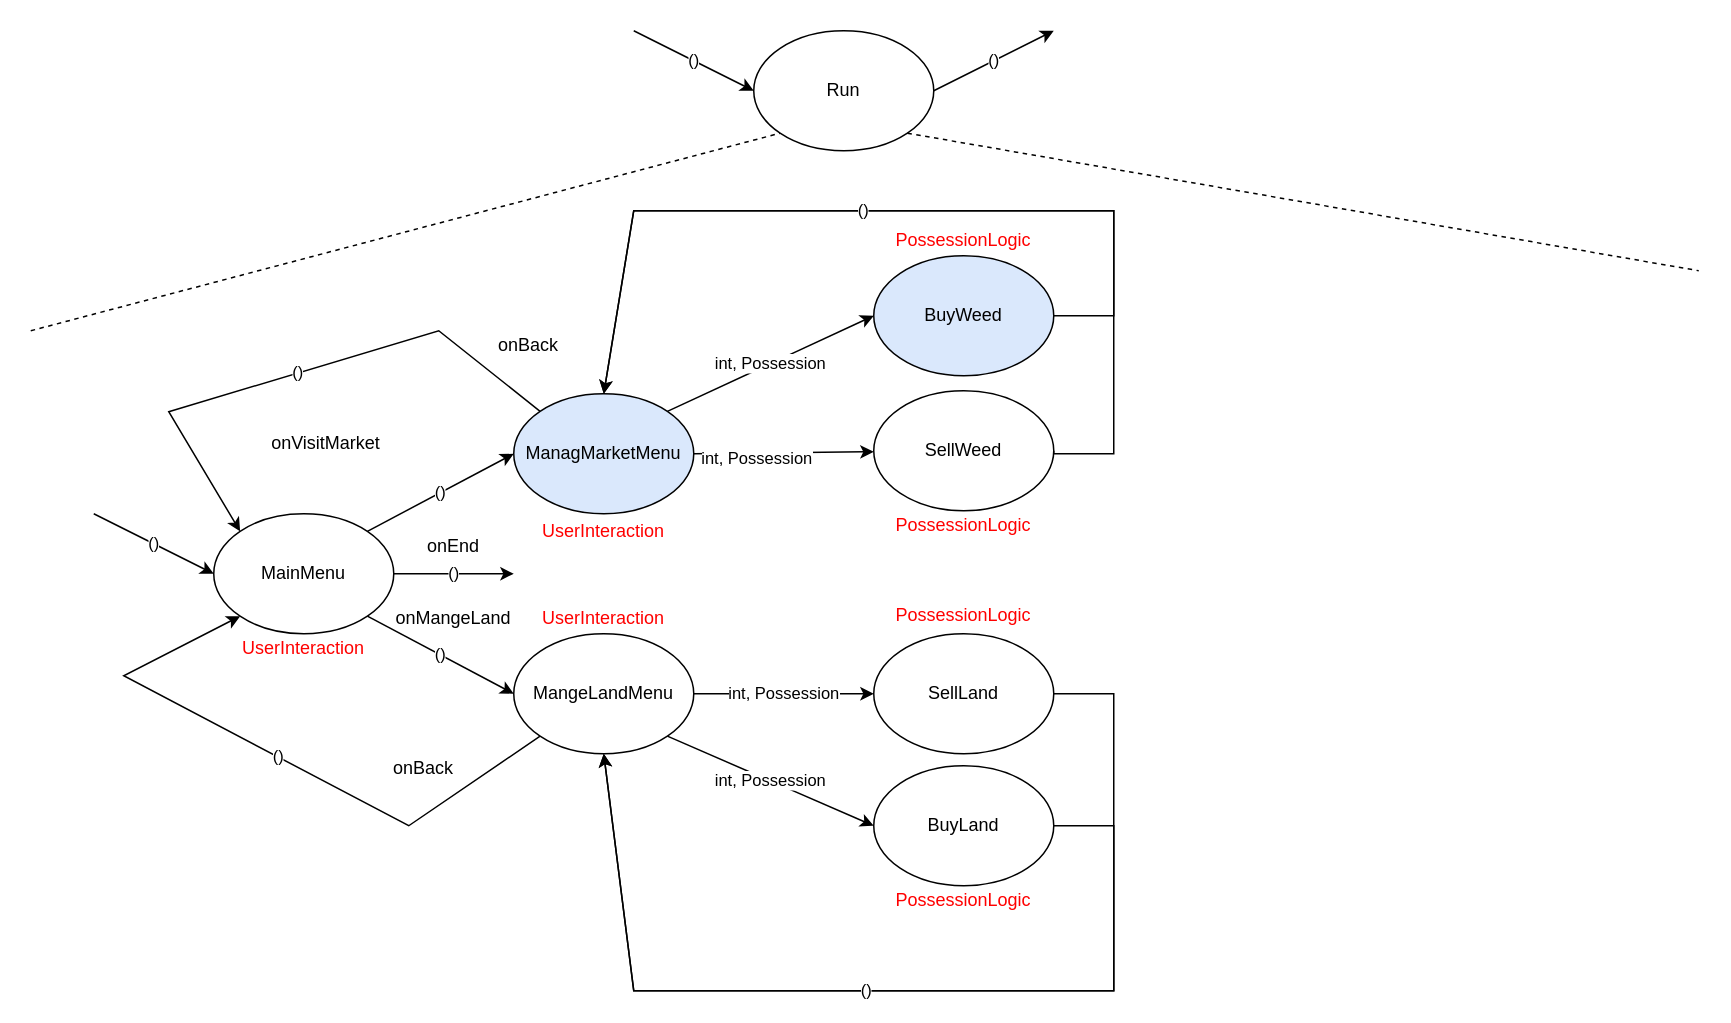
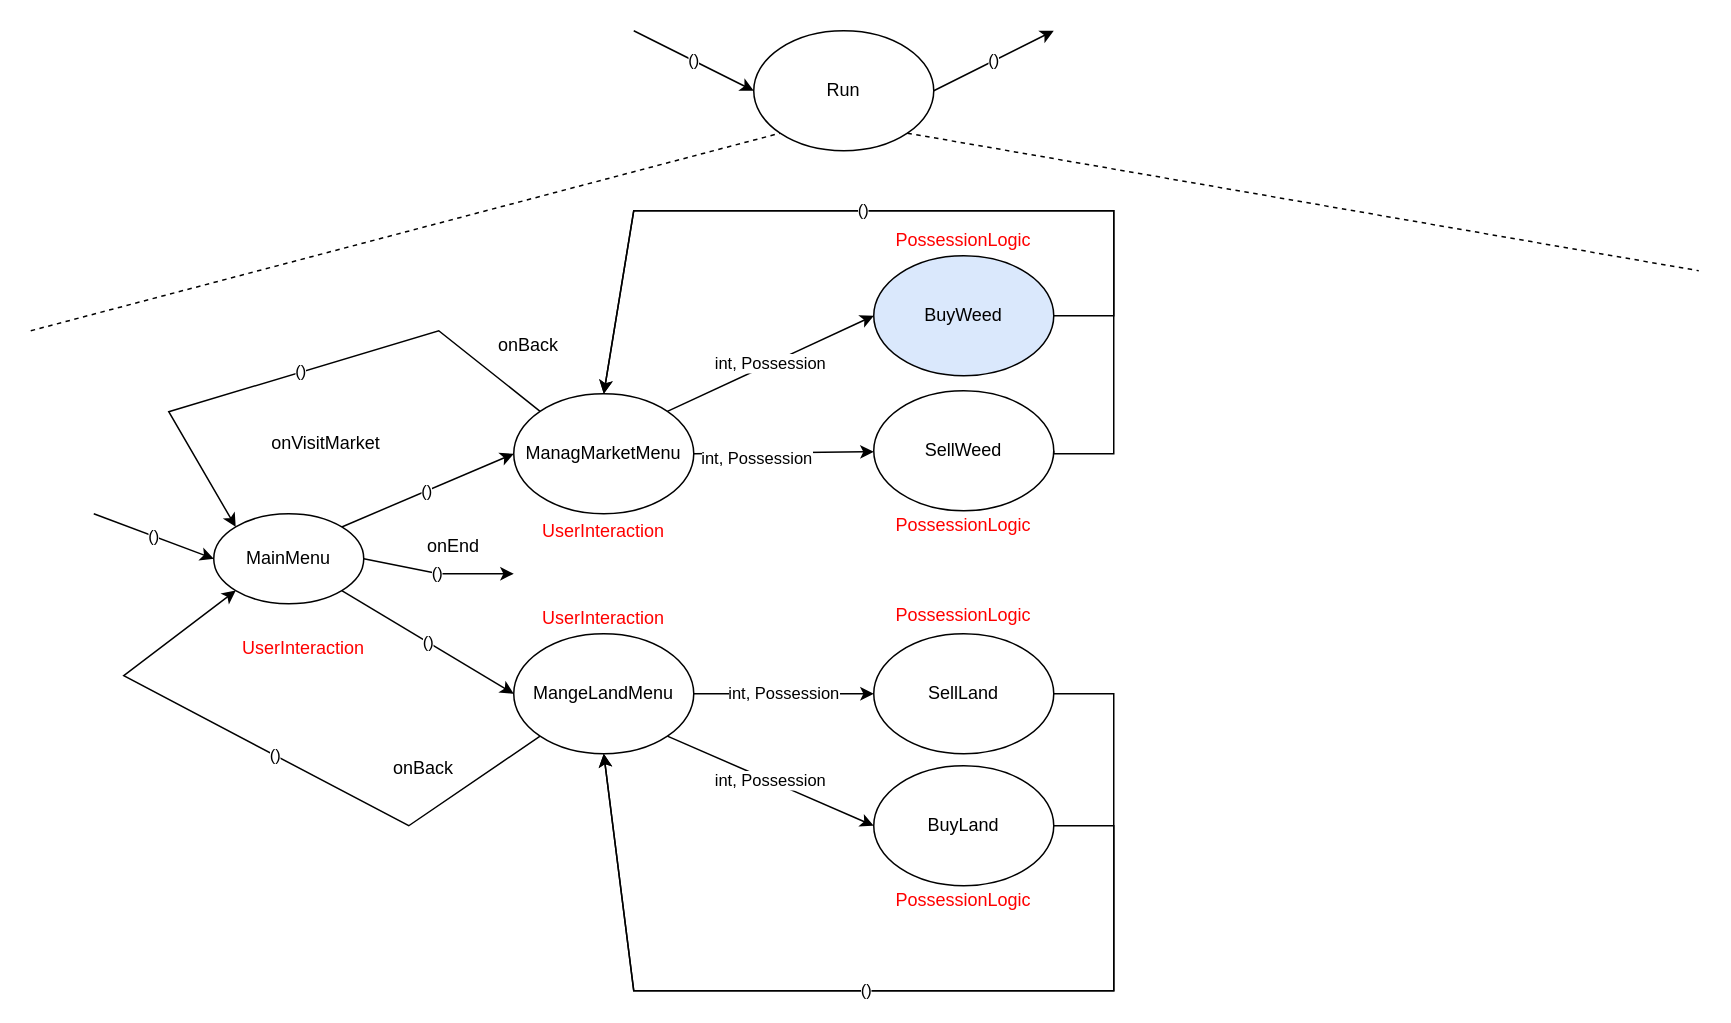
- <mxCell id="25" value="ManagMarketMenu" style="ellipse;whiteSpace=wrap;html=1;fillColor=#dae8fc;" vertex="1" parent="1"><mxGeometry x="342" y="262" width="120" height="80" as="geometry" /></mxCell>
+ <mxCell id="25" value="ManagMarketMenu" style="ellipse;whiteSpace=wrap;html=1;" vertex="1" parent="1"><mxGeometry x="342" y="262" width="120" height="80" as="geometry" /></mxCell>
- <mxCell id="8" value="MainMenu" style="ellipse;whiteSpace=wrap;html=1;" vertex="1" parent="1"><mxGeometry x="142" y="342" width="120" height="80" as="geometry" /></mxCell>
+ <mxCell id="8" value="MainMenu" style="ellipse;whiteSpace=wrap;html=1;" vertex="1" parent="1"><mxGeometry x="142" y="342" width="100" height="60" as="geometry" /></mxCell>
- <mxCell id="10" value="onMangeLand" style="text;html=1;strokeColor=none;fillColor=none;align=center;verticalAlign=middle;whiteSpace=wrap;rounded=0;" vertex="1" parent="1"><mxGeometry x="282" y="402" width="40" height="20" as="geometry" /></mxCell>
